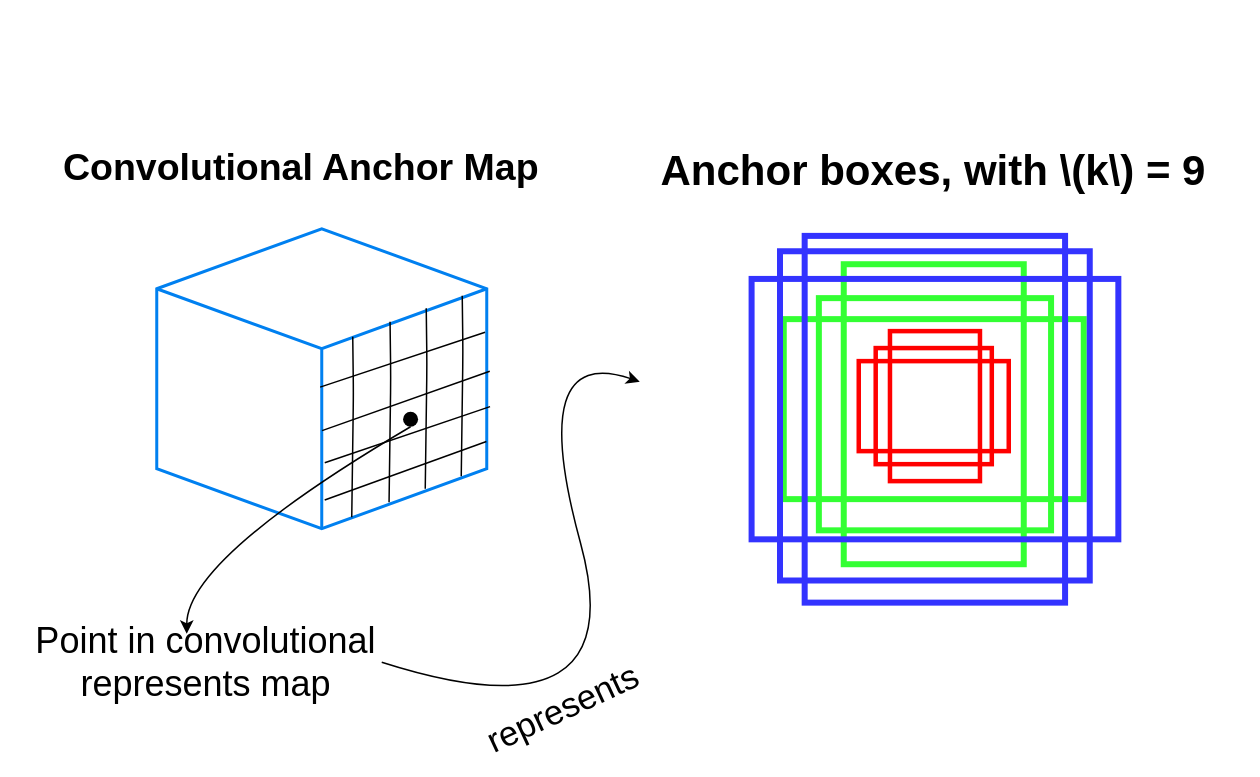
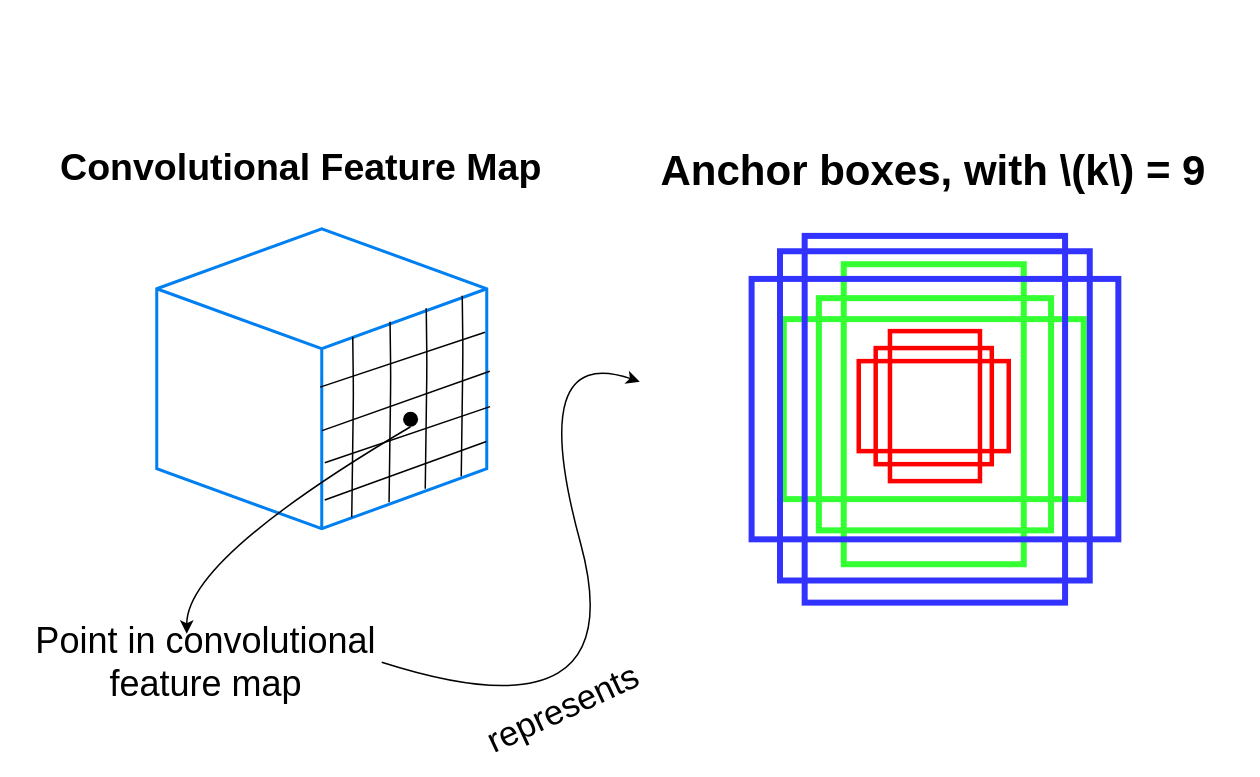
- <mxCell id="7" value="Convolutional Anchor Map" style="text;html=1;strokeColor=none;fillColor=none;align=center;verticalAlign=middle;whiteSpace=wrap;rounded=0;fontStyle=1;fontSize=25;" parent="1" vertex="1"><mxGeometry x="38" y="20" width="325" height="180" as="geometry" /></mxCell>
+ <mxCell id="7" value="Convolutional Feature Map" style="text;html=1;strokeColor=none;fillColor=none;align=center;verticalAlign=middle;whiteSpace=wrap;rounded=0;fontStyle=1;fontSize=25;" parent="1" vertex="1"><mxGeometry x="38" y="20" width="325" height="180" as="geometry" /></mxCell>
- <mxCell id="10" value="Point in convolutional represents map" style="text;html=1;strokeColor=none;fillColor=none;align=center;verticalAlign=middle;whiteSpace=wrap;rounded=0;fontSize=24;" parent="1" vertex="1"><mxGeometry x="20" y="386" width="234" height="110" as="geometry" /></mxCell>
+ <mxCell id="10" value="Point in convolutional feature map" style="text;html=1;strokeColor=none;fillColor=none;align=center;verticalAlign=middle;whiteSpace=wrap;rounded=0;fontSize=24;" parent="1" vertex="1"><mxGeometry x="20" y="386" width="234" height="110" as="geometry" /></mxCell>
